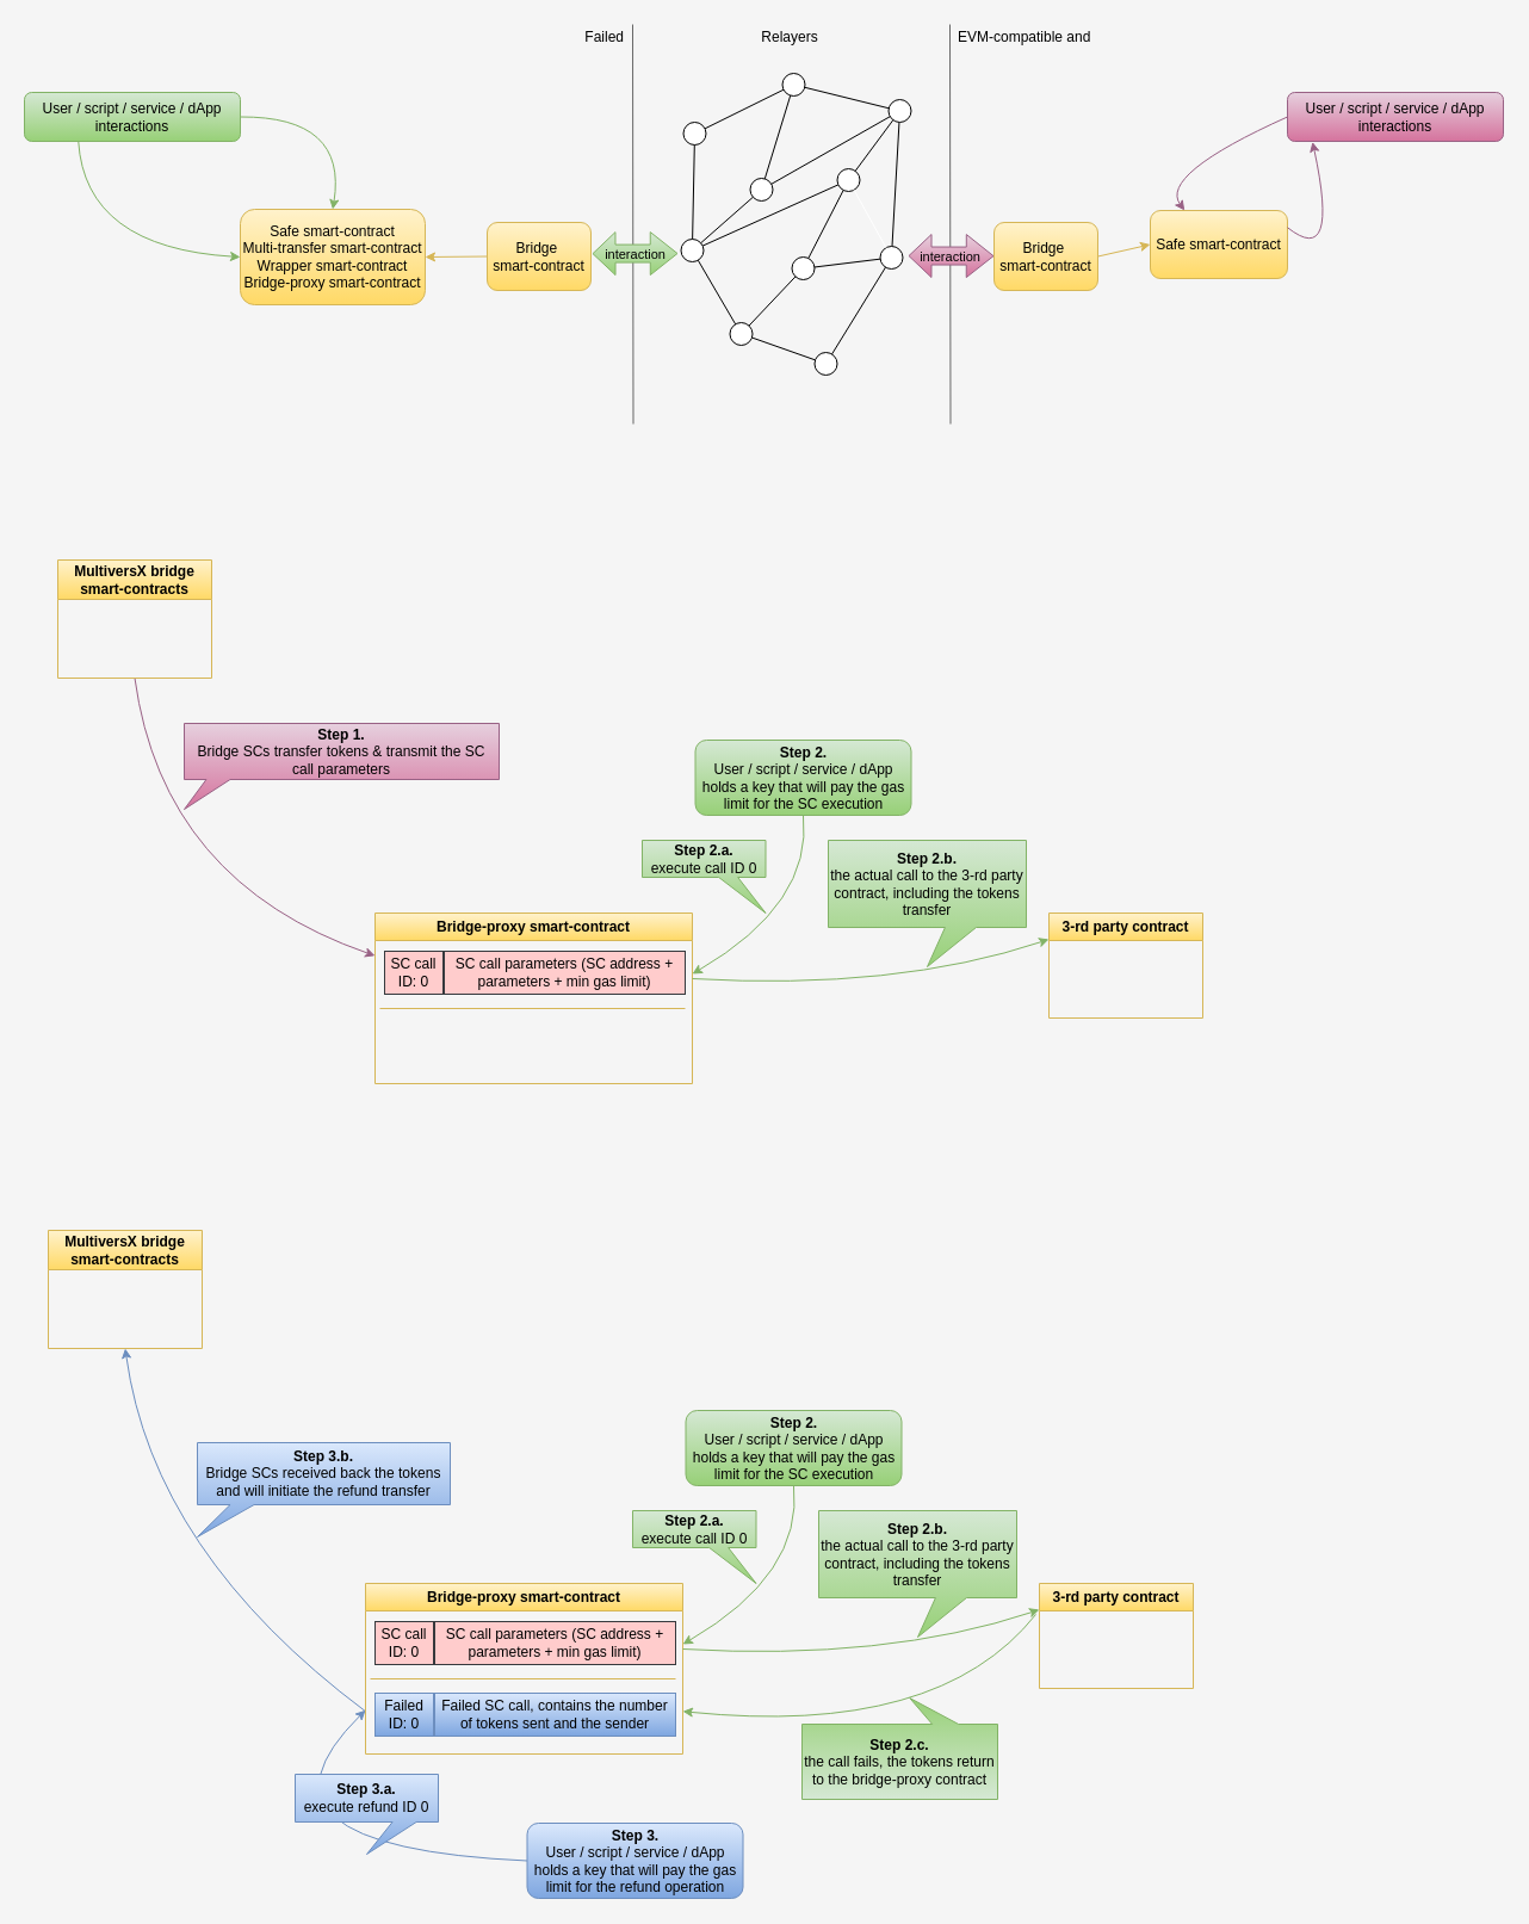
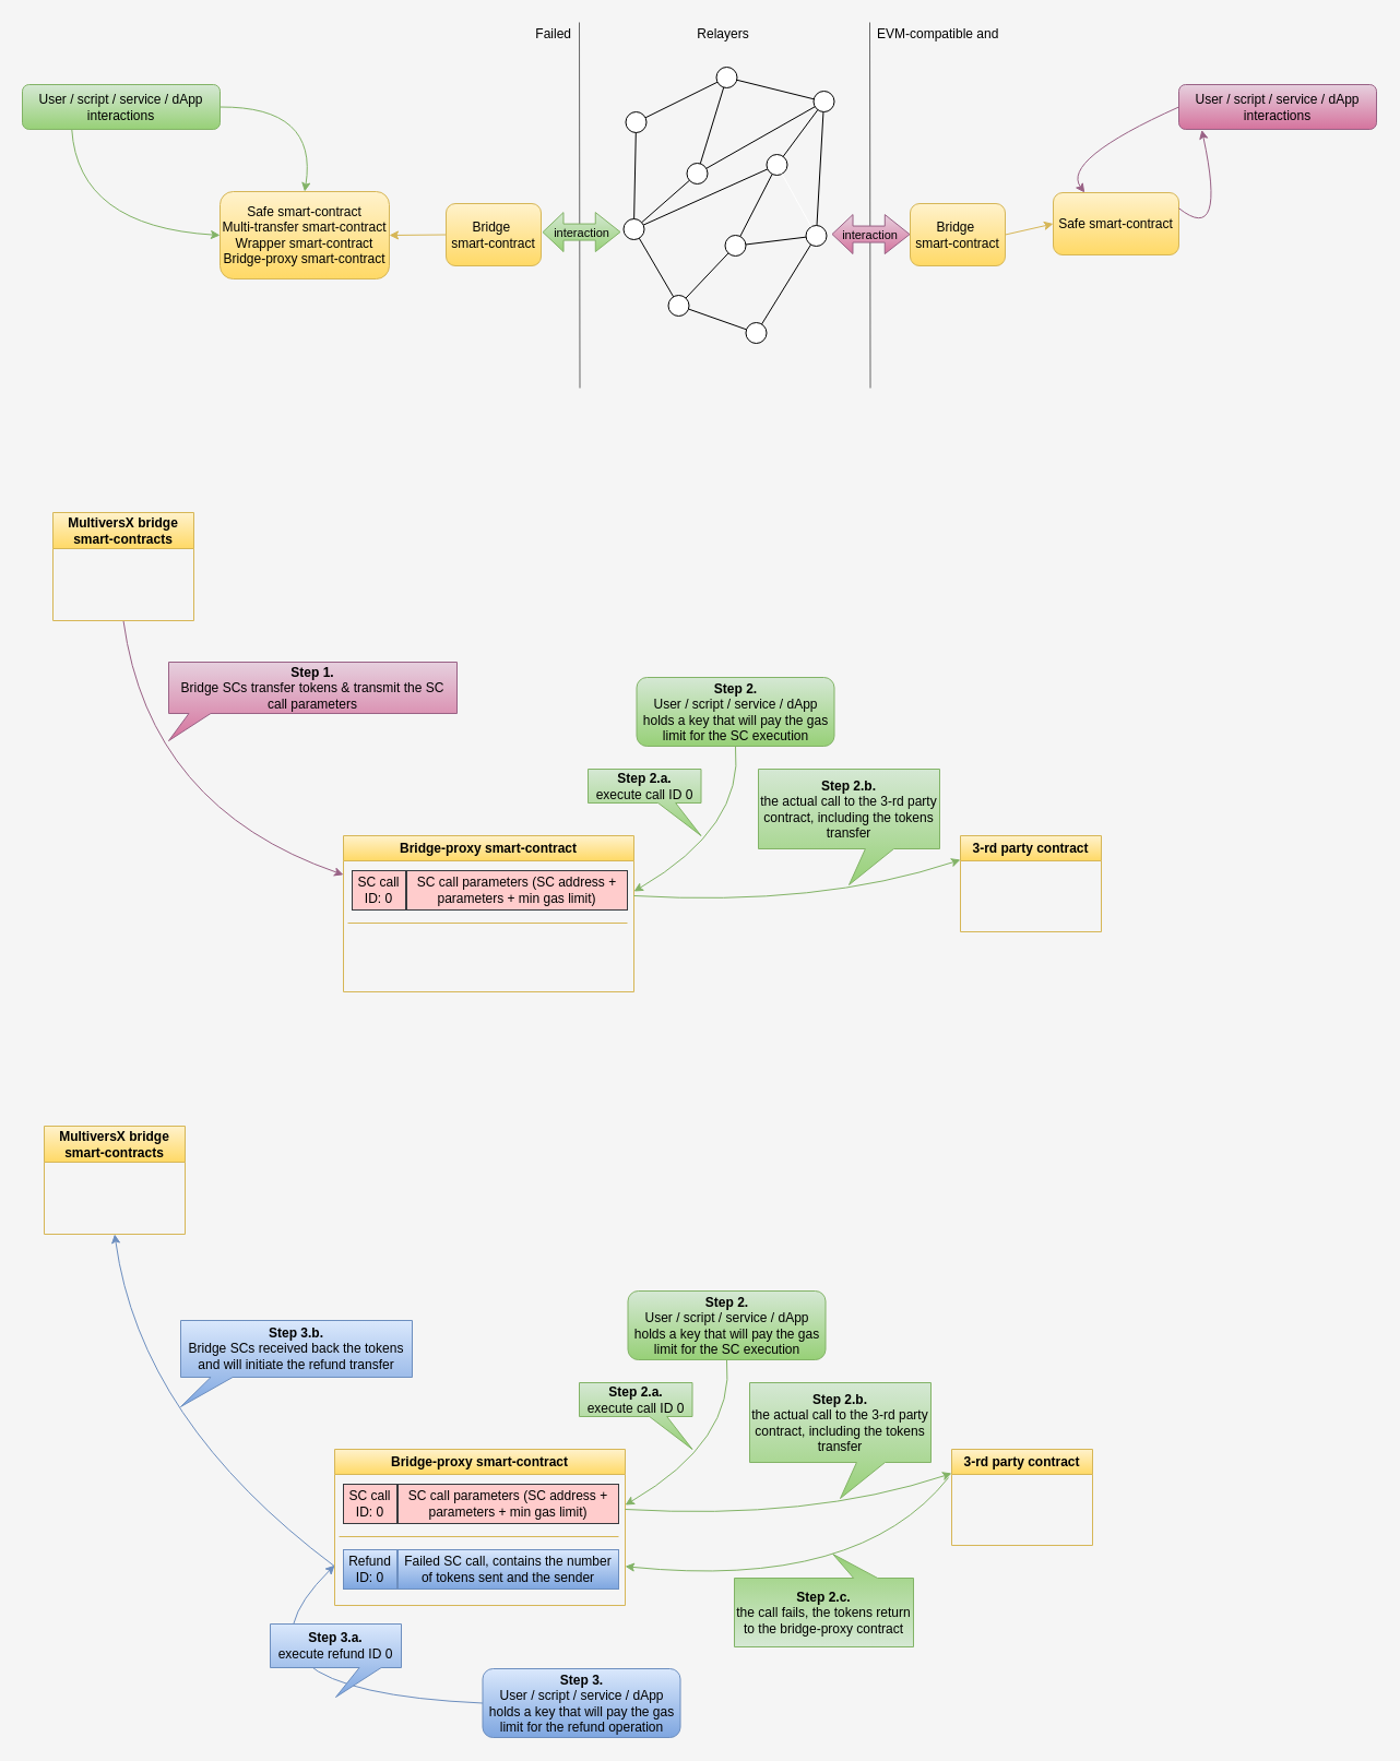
- <mxCell id="78" value="&lt;div&gt;Failed&lt;/div&gt;ID: 0" style="rounded=0;whiteSpace=wrap;html=1;fillColor=#dae8fc;strokeColor=#6c8ebf;gradientColor=#7ea6e0;" vertex="1" parent="1"><mxGeometry x="314" y="1419" width="49" height="36" as="geometry" /></mxCell>
+ <mxCell id="78" value="&lt;div&gt;Refund&lt;/div&gt;ID: 0" style="rounded=0;whiteSpace=wrap;html=1;fillColor=#dae8fc;strokeColor=#6c8ebf;gradientColor=#7ea6e0;" vertex="1" parent="1"><mxGeometry x="314" y="1419" width="49" height="36" as="geometry" /></mxCell>
